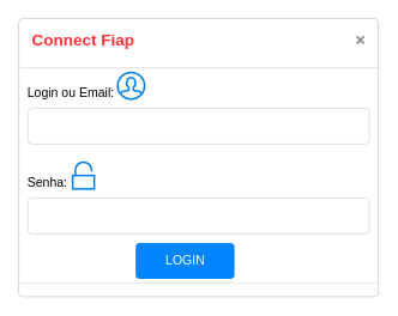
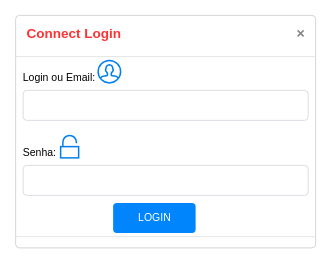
- <mxCell id="2" value="&lt;b&gt;&lt;font color=&quot;#ff3333&quot;&gt;Connect Fiap&lt;/font&gt;&lt;/b&gt;" style="html=1;shadow=0;dashed=0;shape=mxgraph.bootstrap.rrect;rSize=5;html=1;strokeColor=#C8C8C8;fillColor=#ffffff;whiteSpace=wrap;verticalAlign=top;align=left;fontSize=18;spacing=15;spacingTop=-5;" vertex="1" parent="1"><mxGeometry x="20" y="20" width="400" height="310" as="geometry" /></mxCell>
+ <mxCell id="2" value="&lt;b&gt;&lt;font color=&quot;#ff3333&quot;&gt;Connect Login&lt;/font&gt;&lt;/b&gt;" style="html=1;shadow=0;dashed=0;shape=mxgraph.bootstrap.rrect;rSize=5;html=1;strokeColor=#C8C8C8;fillColor=#ffffff;whiteSpace=wrap;verticalAlign=top;align=left;fontSize=18;spacing=15;spacingTop=-5;" vertex="1" parent="1"><mxGeometry x="20" y="20" width="400" height="310" as="geometry" /></mxCell>
